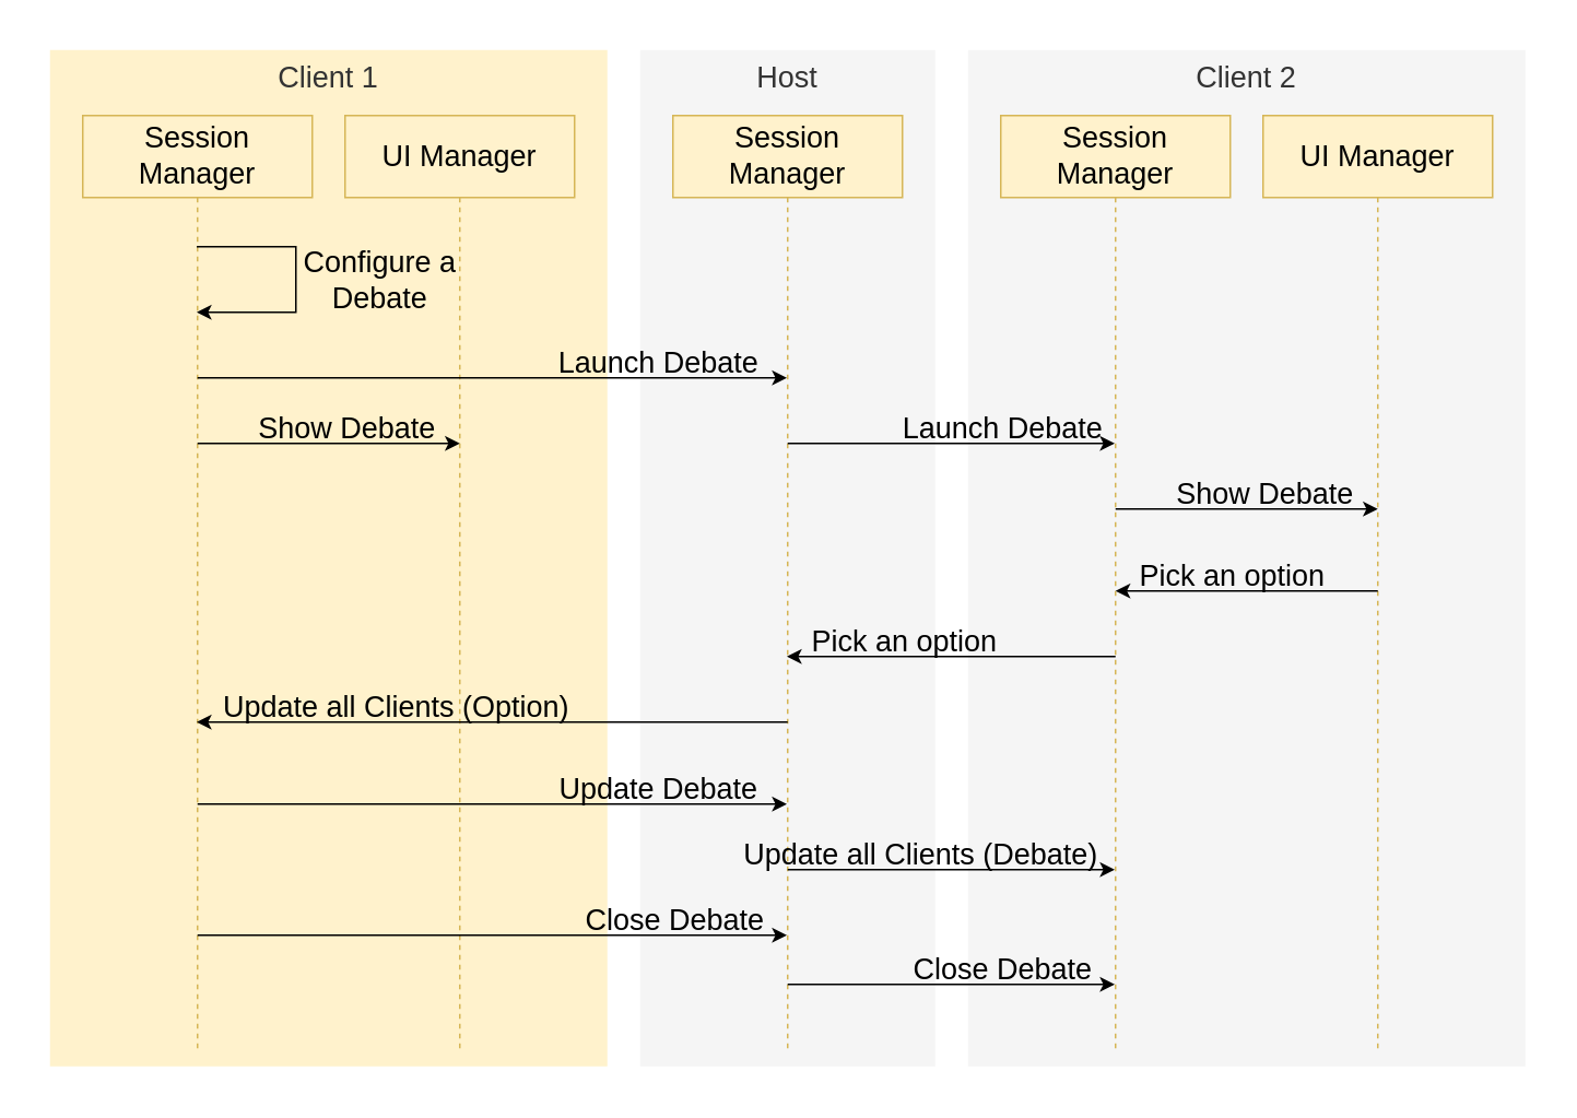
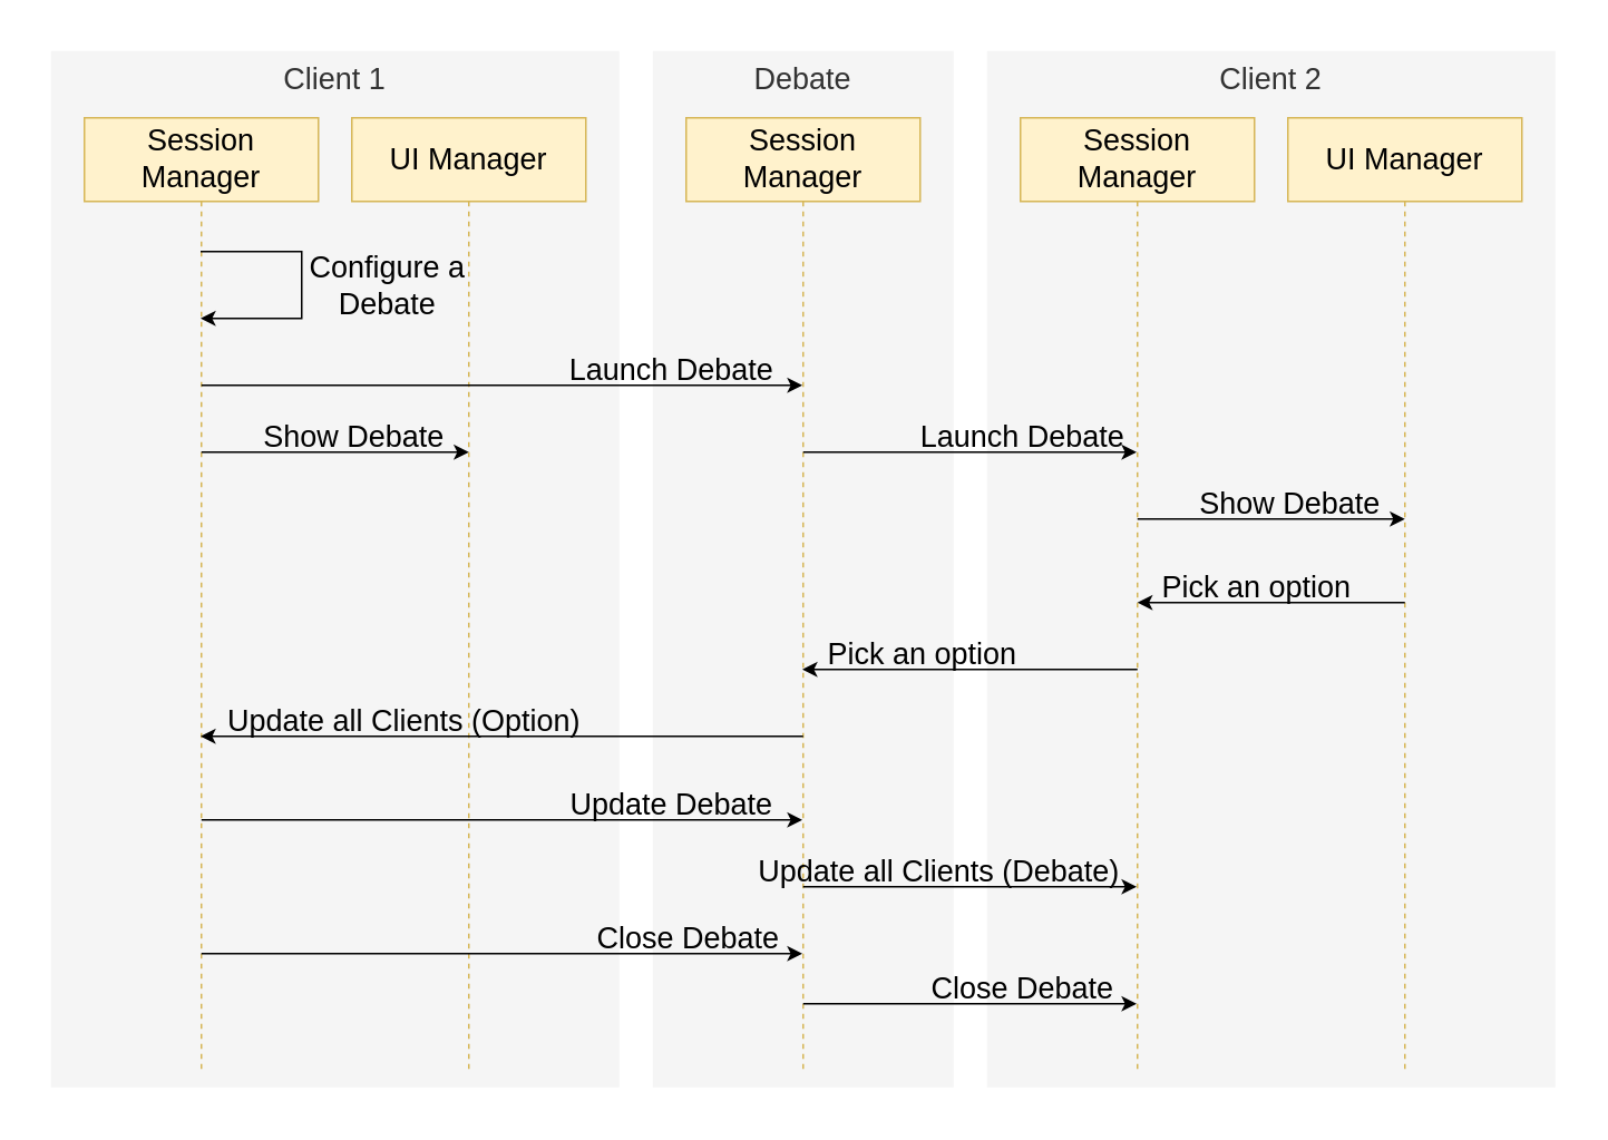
- <mxCell id="4" value="Host" style="rounded=0;whiteSpace=wrap;html=1;fillColor=#f5f5f5;fontColor=#333333;strokeColor=none;verticalAlign=top;fontSize=18;" parent="1" vertex="1"><mxGeometry x="390" y="30" width="180" height="620" as="geometry" /></mxCell>
+ <mxCell id="4" value="Debate" style="rounded=0;whiteSpace=wrap;html=1;fillColor=#f5f5f5;fontColor=#333333;strokeColor=none;verticalAlign=top;fontSize=18;" parent="1" vertex="1"><mxGeometry x="390" y="30" width="180" height="620" as="geometry" /></mxCell>
- <mxCell id="5" value="Client 1" style="rounded=0;whiteSpace=wrap;html=1;fillColor=#fff2cc;fontColor=#333333;strokeColor=none;verticalAlign=top;fontSize=18;" parent="1" vertex="1"><mxGeometry x="30" y="30" width="340" height="620" as="geometry" /></mxCell>
+ <mxCell id="5" value="Client 1" style="rounded=0;whiteSpace=wrap;html=1;fillColor=#f5f5f5;fontColor=#333333;strokeColor=none;verticalAlign=top;fontSize=18;" parent="1" vertex="1"><mxGeometry x="30" y="30" width="340" height="620" as="geometry" /></mxCell>
